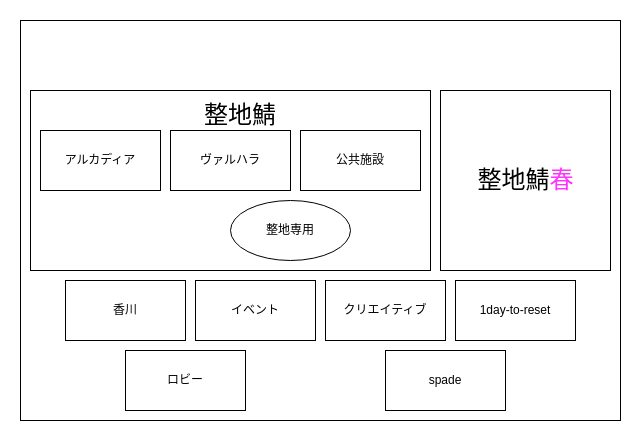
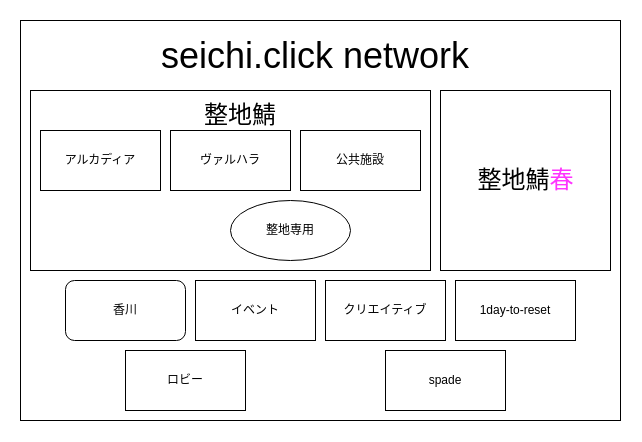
+ <mxCell id="18" value="&lt;font style=&quot;font-size: 36px&quot;&gt;seichi.click network&lt;br&gt;&lt;/font&gt;" style="text;html=1;strokeColor=none;fillColor=none;align=center;verticalAlign=middle;whiteSpace=wrap;rounded=0;" vertex="1" parent="1"><mxGeometry x="137" y="40" width="356" height="30" as="geometry" /></mxCell>
- <mxCell id="5" value="香川" style="rounded=0;whiteSpace=wrap;html=1;fillColor=none;" vertex="1" parent="1"><mxGeometry x="65" y="280" width="120" height="60" as="geometry" /></mxCell>
+ <mxCell id="5" value="香川" style="whiteSpace=wrap;html=1;fillColor=none;rounded=1;" vertex="1" parent="1"><mxGeometry x="65" y="280" width="120" height="60" as="geometry" /></mxCell>
